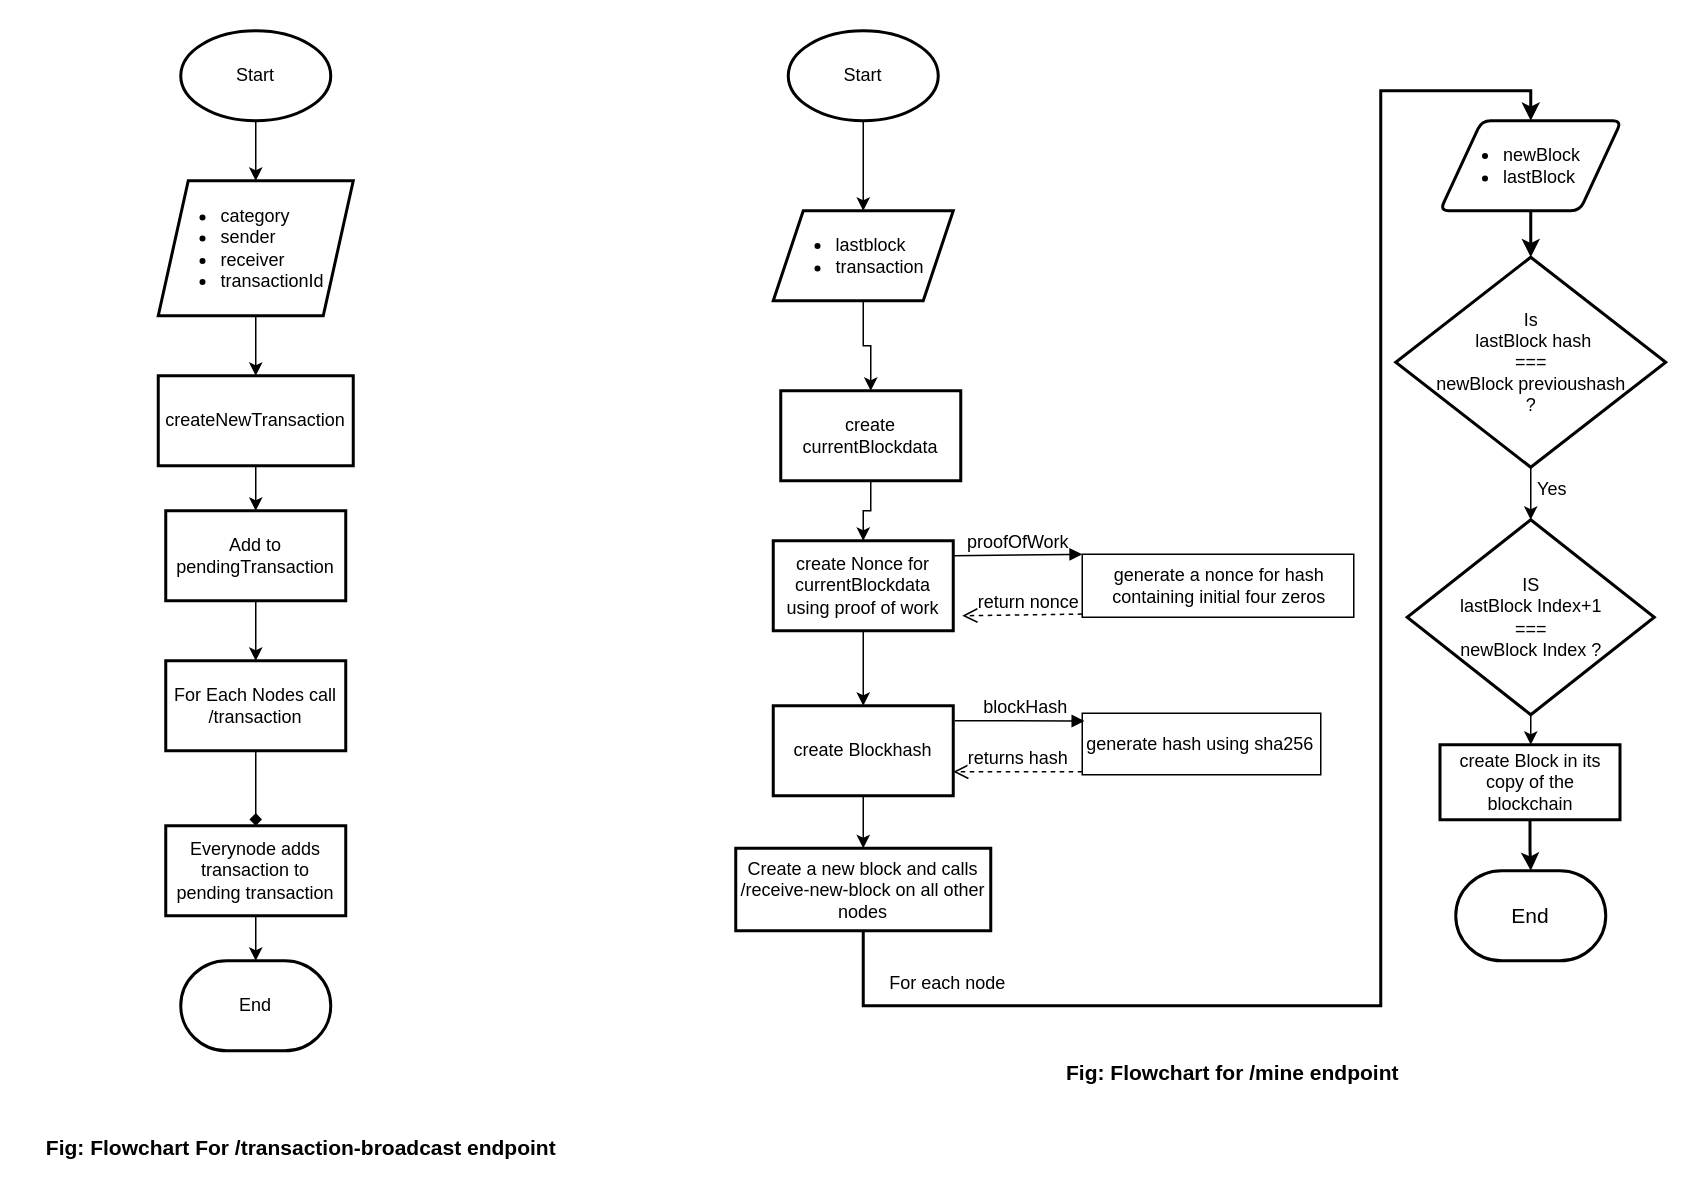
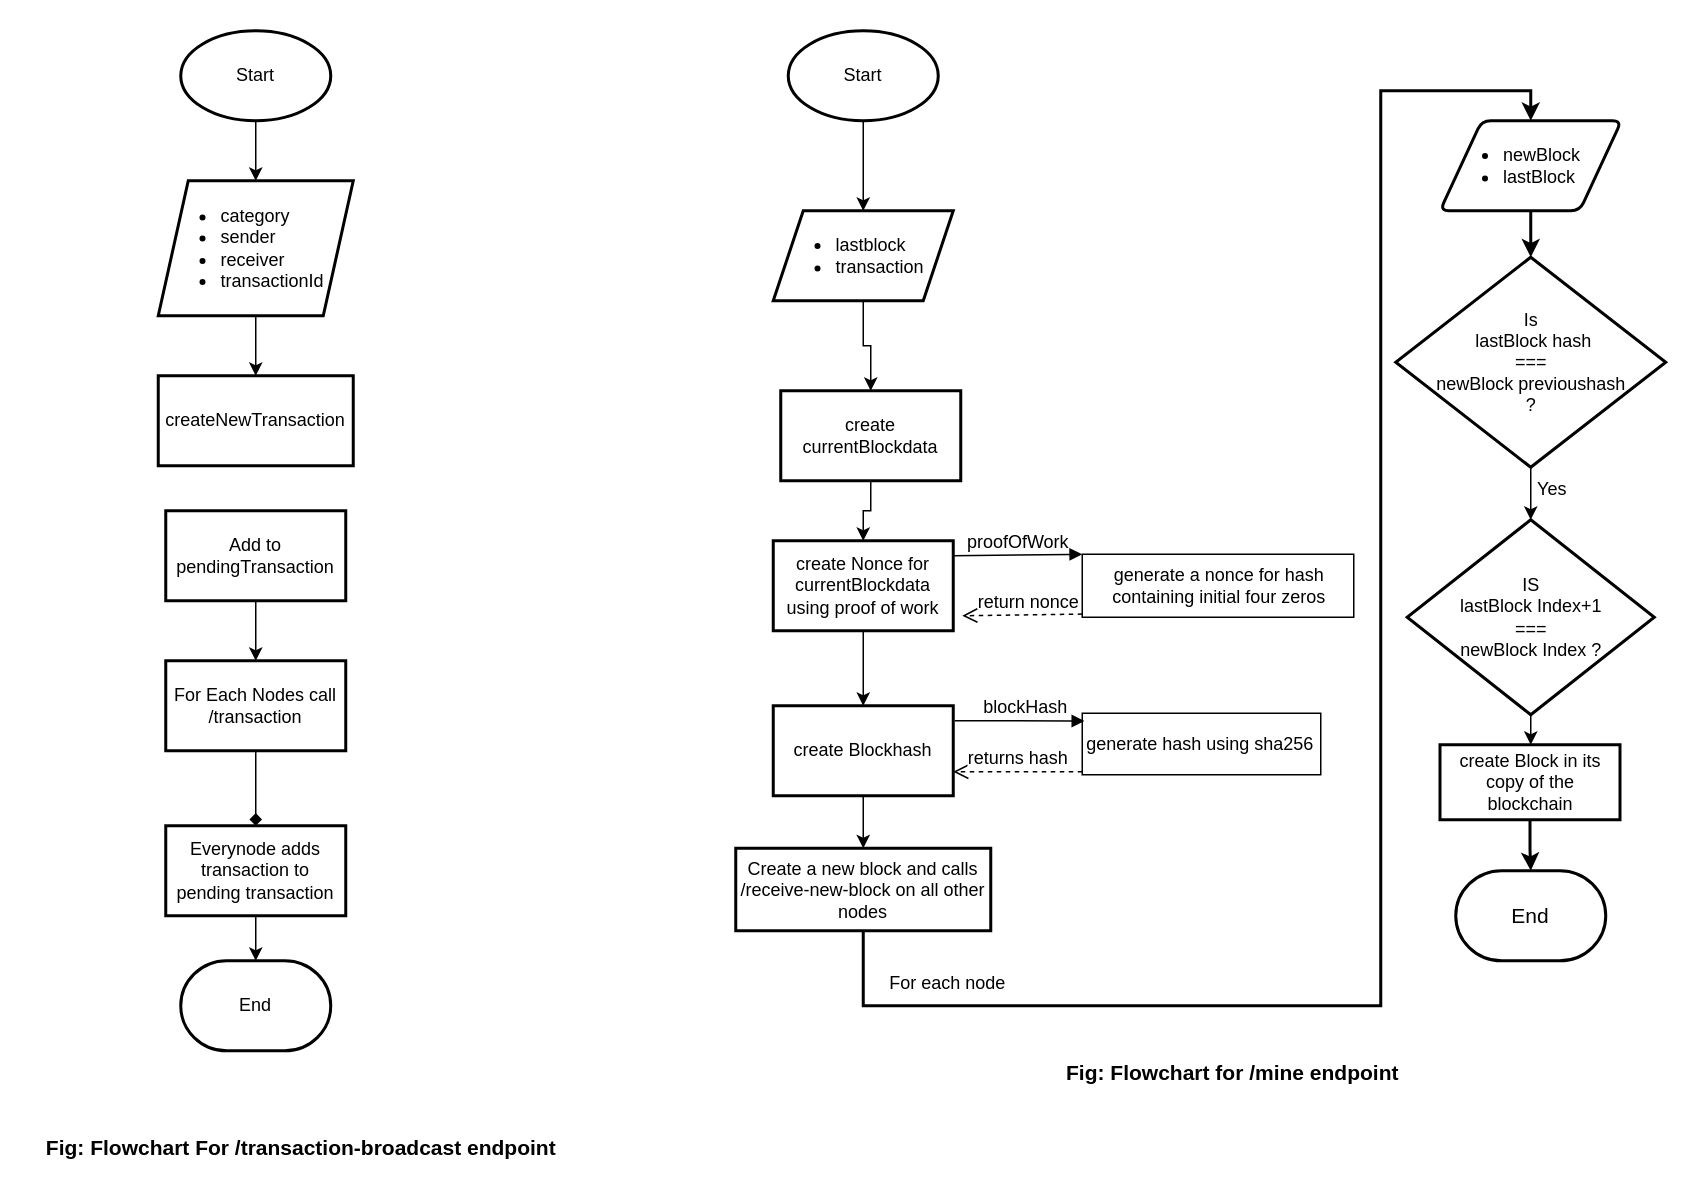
- <mxCell id="6" value="" style="edgeStyle=orthogonalEdgeStyle;rounded=0;orthogonalLoop=1;jettySize=auto;html=1;" parent="2" source="4" target="5" edge="1"><mxGeometry relative="1" as="geometry" /></mxCell>
